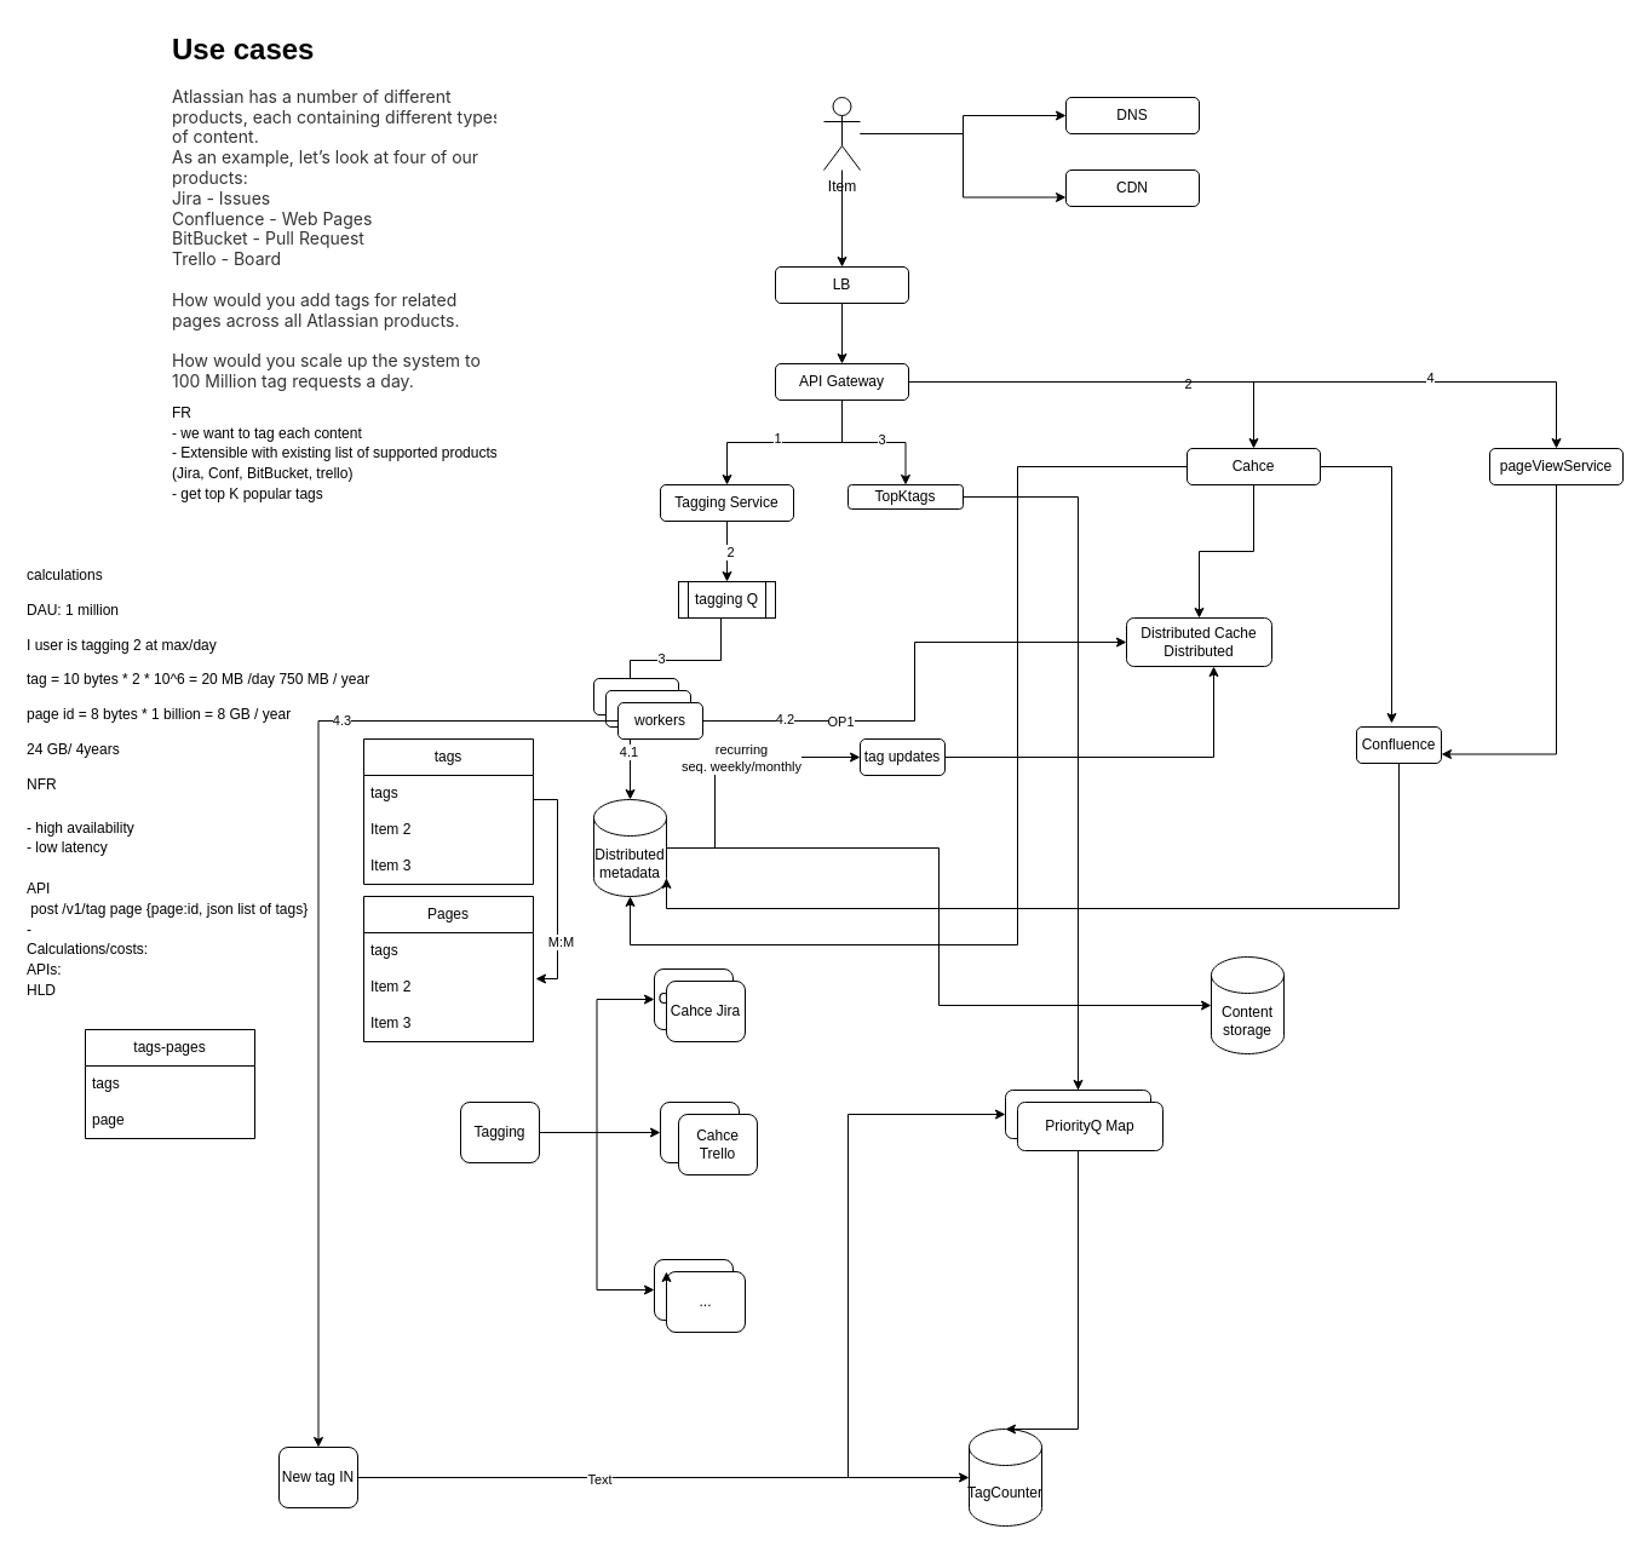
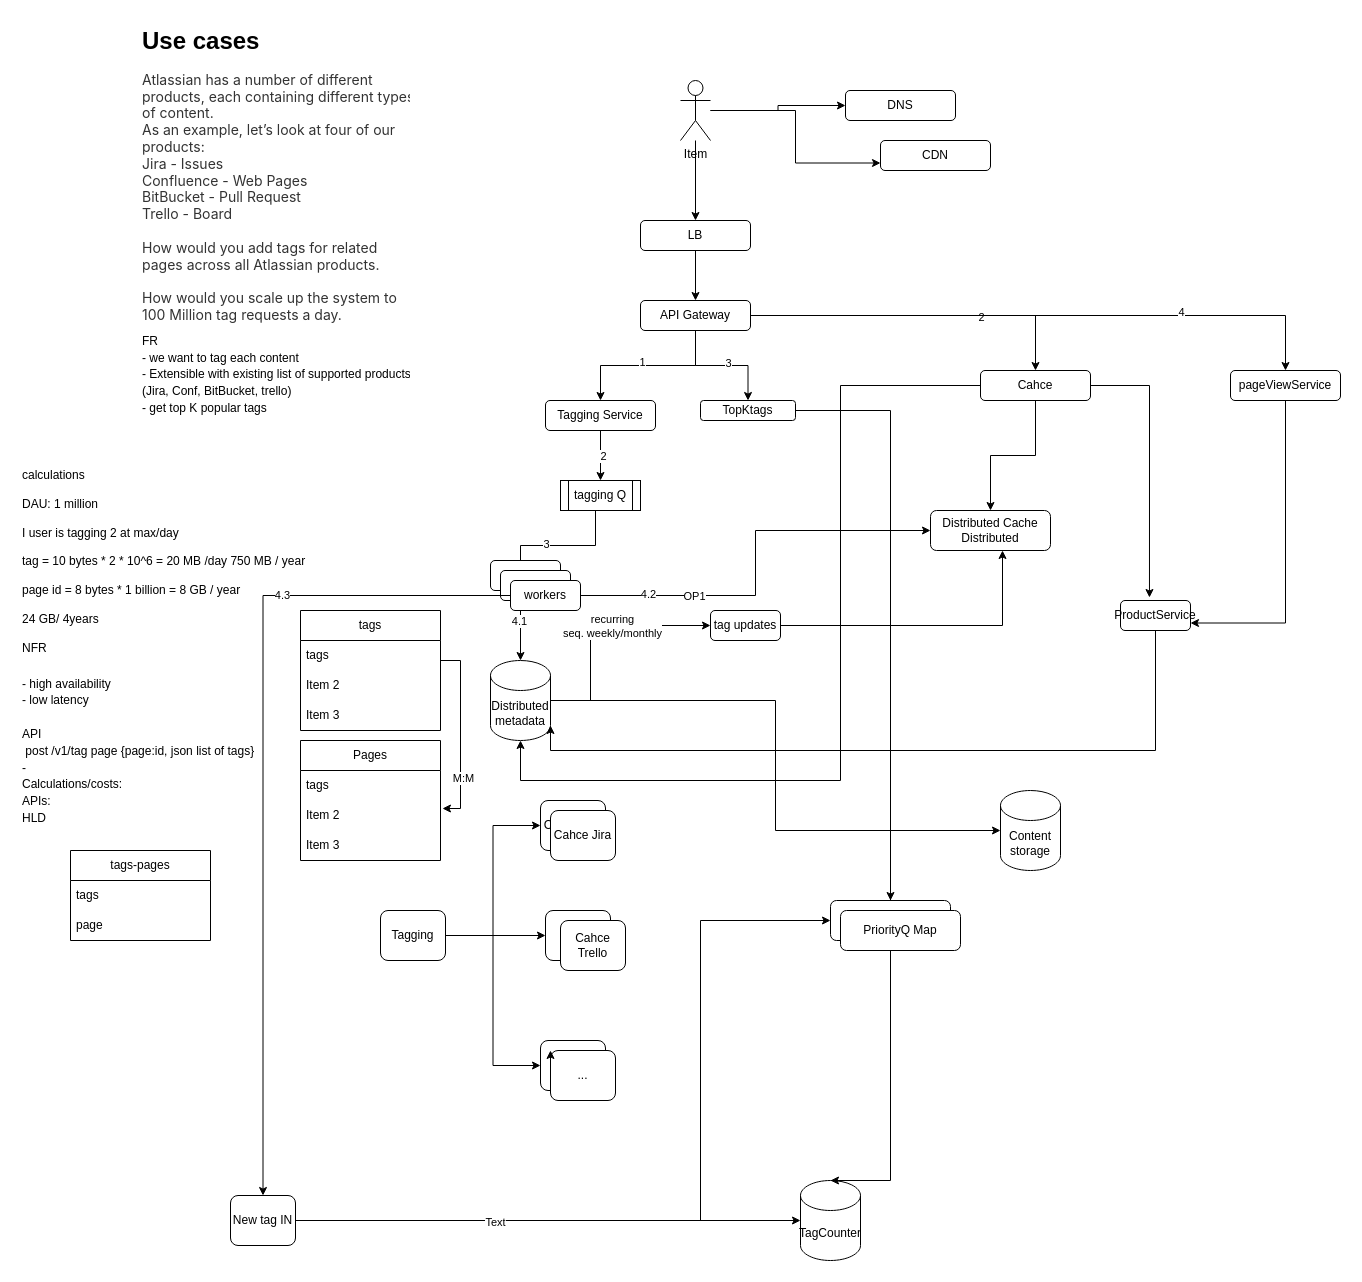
- <mxCell id="19" value="DNS" style="rounded=1;whiteSpace=wrap;html=1;" vertex="1" parent="1"><mxGeometry x="880" y="80" width="110" height="30" as="geometry" /></mxCell>
+ <mxCell id="19" value="DNS" style="rounded=1;whiteSpace=wrap;html=1;" vertex="1" parent="1"><mxGeometry x="845" y="90" width="110" height="30" as="geometry" /></mxCell>
- <mxCell id="47" value="Confluence" style="rounded=1;whiteSpace=wrap;html=1;" vertex="1" parent="1"><mxGeometry x="1120" y="600" width="70" height="30" as="geometry" /></mxCell>
+ <mxCell id="47" value="ProductService" style="rounded=1;whiteSpace=wrap;html=1;" vertex="1" parent="1"><mxGeometry x="1120" y="600" width="70" height="30" as="geometry" /></mxCell>
